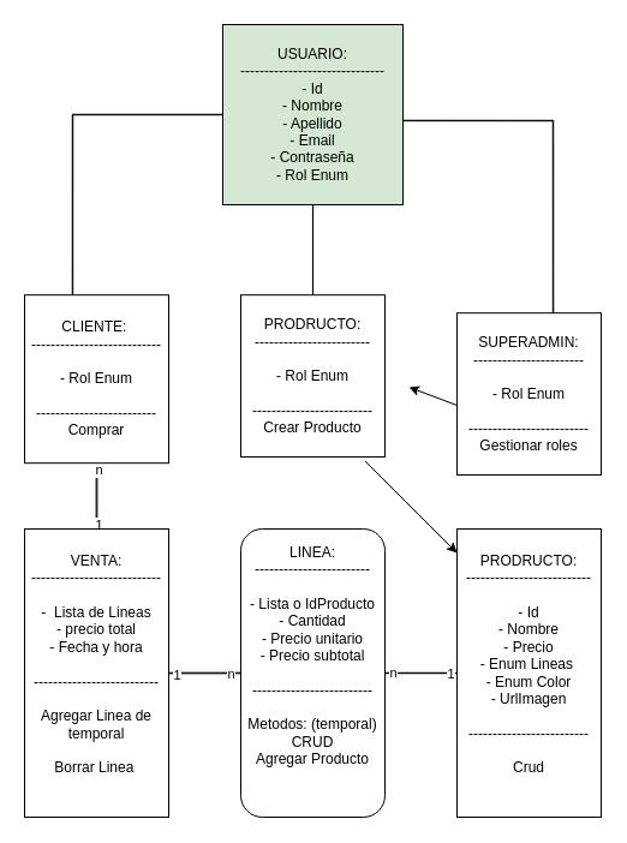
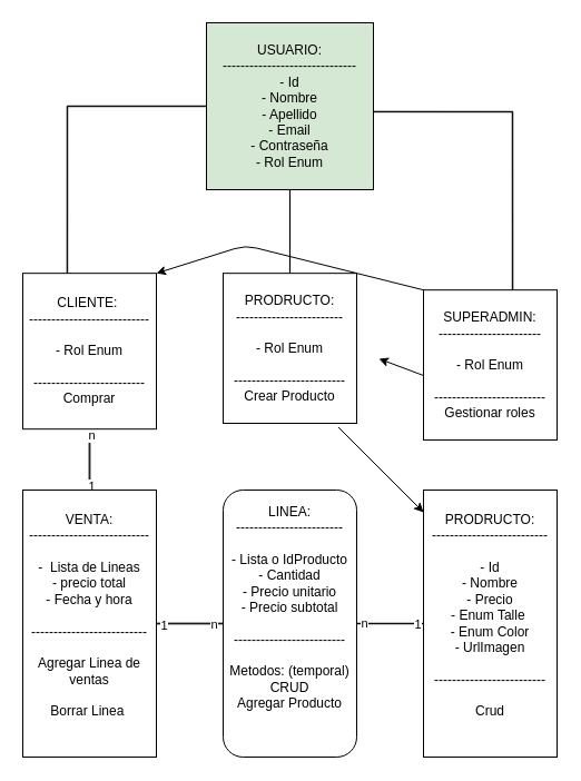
+ <mxCell id="23" value="" style="edgeStyle=none;orthogonalLoop=1;jettySize=auto;html=1;exitX=0;exitY=0;exitDx=0;exitDy=0;entryX=1;entryY=0;entryDx=0;entryDy=0;" edge="1" parent="1" source="9" target="7"><mxGeometry width="80" relative="1" as="geometry"><mxPoint x="-20" y="100" as="sourcePoint" /><mxPoint x="60" y="100" as="targetPoint" /><Array as="points"><mxPoint x="220" y="220" /></Array></mxGeometry></mxCell>
- <mxCell id="13" value="VENTA:&lt;br&gt;---------------------------&lt;br&gt;&lt;br&gt;-&amp;nbsp;&lt;span style=&quot;background-color: initial;&quot;&gt;&amp;nbsp;Lista de Lineas&lt;/span&gt;&lt;div&gt;- precio total&lt;/div&gt;&lt;div&gt;- Fecha y hora&lt;br&gt;&lt;br&gt;&lt;/div&gt;&lt;div&gt;--------------------------&lt;/div&gt;&lt;div&gt;&lt;br&gt;&lt;/div&gt;&lt;div&gt;&lt;div&gt;Agregar Linea de temporal&lt;br&gt;&lt;br&gt;Borrar Linea&amp;nbsp;&lt;/div&gt;&lt;div&gt;&lt;br&gt;&lt;/div&gt;&lt;/div&gt;" style="rounded=0;whiteSpace=wrap;html=1;" parent="1" vertex="1"><mxGeometry x="20" y="440" width="120" height="240" as="geometry" /></mxCell>
+ <mxCell id="13" value="VENTA:&lt;br&gt;---------------------------&lt;br&gt;&lt;br&gt;-&amp;nbsp;&lt;span style=&quot;background-color: initial;&quot;&gt;&amp;nbsp;Lista de Lineas&lt;/span&gt;&lt;div&gt;- precio total&lt;/div&gt;&lt;div&gt;- Fecha y hora&lt;br&gt;&lt;br&gt;&lt;/div&gt;&lt;div&gt;--------------------------&lt;/div&gt;&lt;div&gt;&lt;br&gt;&lt;/div&gt;&lt;div&gt;&lt;div&gt;Agregar Linea de ventas&lt;br&gt;&lt;br&gt;Borrar Linea&amp;nbsp;&lt;/div&gt;&lt;div&gt;&lt;br&gt;&lt;/div&gt;&lt;/div&gt;" style="rounded=0;whiteSpace=wrap;html=1;" parent="1" vertex="1"><mxGeometry x="20" y="440" width="120" height="240" as="geometry" /></mxCell>
- <mxCell id="18" value="PRODRUCTO:&lt;br&gt;--------------------------&lt;br&gt;&lt;div&gt;&lt;br&gt;- Id&lt;/div&gt;&lt;div&gt;- Nombre&lt;/div&gt;&lt;div&gt;- Precio&lt;/div&gt;&lt;div&gt;- Enum Lineas&amp;nbsp;&lt;/div&gt;&lt;div&gt;- Enum Color&lt;/div&gt;&lt;div&gt;- UrlImagen&lt;br&gt;&lt;br&gt;-------------------------&lt;br&gt;&lt;br&gt;Crud&lt;/div&gt;&lt;div&gt;&lt;br&gt;&lt;/div&gt;" style="rounded=0;whiteSpace=wrap;html=1;" parent="1" vertex="1"><mxGeometry x="380" y="440" width="120" height="240" as="geometry" /></mxCell>
+ <mxCell id="18" value="PRODRUCTO:&lt;br&gt;--------------------------&lt;br&gt;&lt;div&gt;&lt;br&gt;- Id&lt;/div&gt;&lt;div&gt;- Nombre&lt;/div&gt;&lt;div&gt;- Precio&lt;/div&gt;&lt;div&gt;- Enum Talle&amp;nbsp;&lt;/div&gt;&lt;div&gt;- Enum Color&lt;/div&gt;&lt;div&gt;- UrlImagen&lt;br&gt;&lt;br&gt;-------------------------&lt;br&gt;&lt;br&gt;Crud&lt;/div&gt;&lt;div&gt;&lt;br&gt;&lt;/div&gt;" style="rounded=0;whiteSpace=wrap;html=1;" parent="1" vertex="1"><mxGeometry x="380" y="440" width="120" height="240" as="geometry" /></mxCell>
